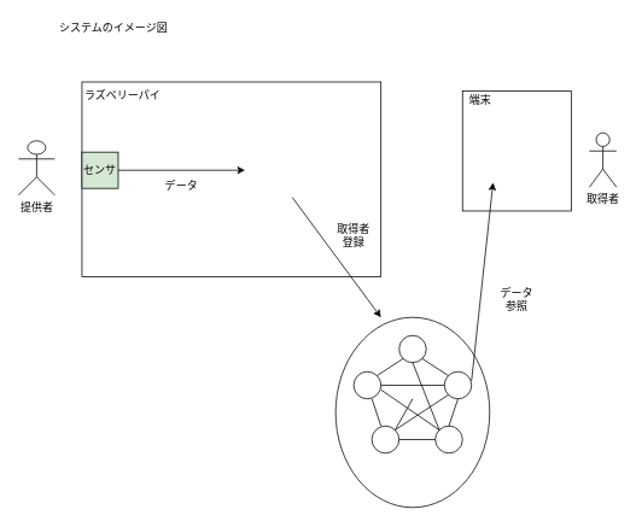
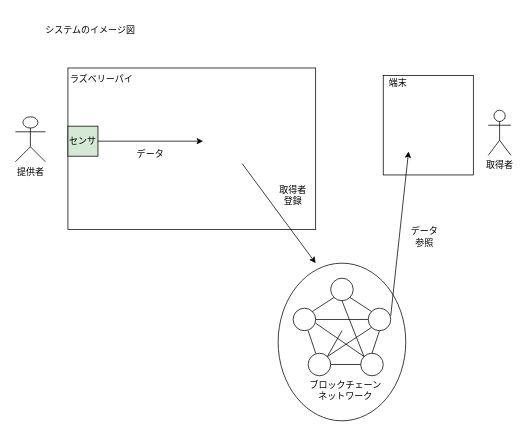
- <mxCell id="24" value="システムのイメージ図" style="text;html=1;strokeColor=none;fillColor=none;align=center;verticalAlign=middle;whiteSpace=wrap;rounded=0;" parent="1" vertex="1"><mxGeometry x="45" y="10" width="160" height="40" as="geometry" /></mxCell>
+ <mxCell id="24" value="システムのイメージ図" style="text;html=1;strokeColor=none;fillColor=none;align=center;verticalAlign=middle;whiteSpace=wrap;rounded=0;" parent="1" vertex="1"><mxGeometry x="40" y="20" width="160" height="40" as="geometry" /></mxCell>
- <mxCell id="25" value="データ参照" style="text;html=1;strokeColor=none;fillColor=none;align=center;verticalAlign=middle;whiteSpace=wrap;rounded=0;" parent="1" vertex="1"><mxGeometry x="550" y="320" width="40" height="20" as="geometry" /></mxCell>
+ <mxCell id="25" value="データ参照" style="text;html=1;strokeColor=none;fillColor=none;align=center;verticalAlign=middle;whiteSpace=wrap;rounded=0;" parent="1" vertex="1"><mxGeometry x="545" y="305" width="40" height="20" as="geometry" /></mxCell>
+ <mxCell id="17" value="ブロックチェーンネットワーク" style="text;html=1;strokeColor=none;fillColor=none;align=center;verticalAlign=middle;whiteSpace=wrap;rounded=0;" parent="1" vertex="1"><mxGeometry x="410" y="510" width="100" height="20" as="geometry" /></mxCell>
